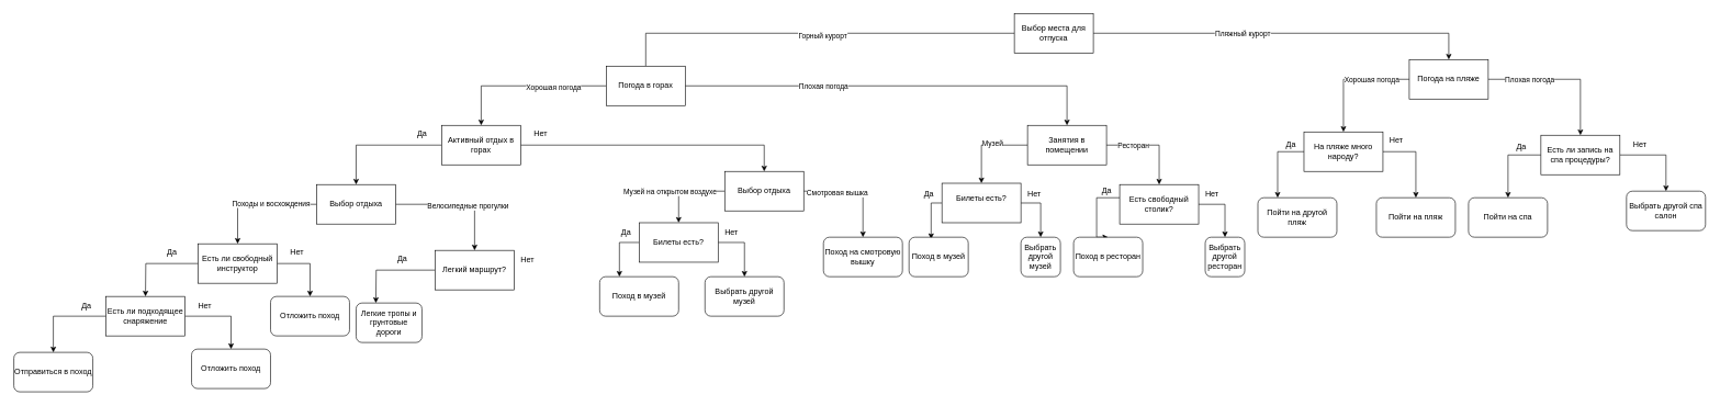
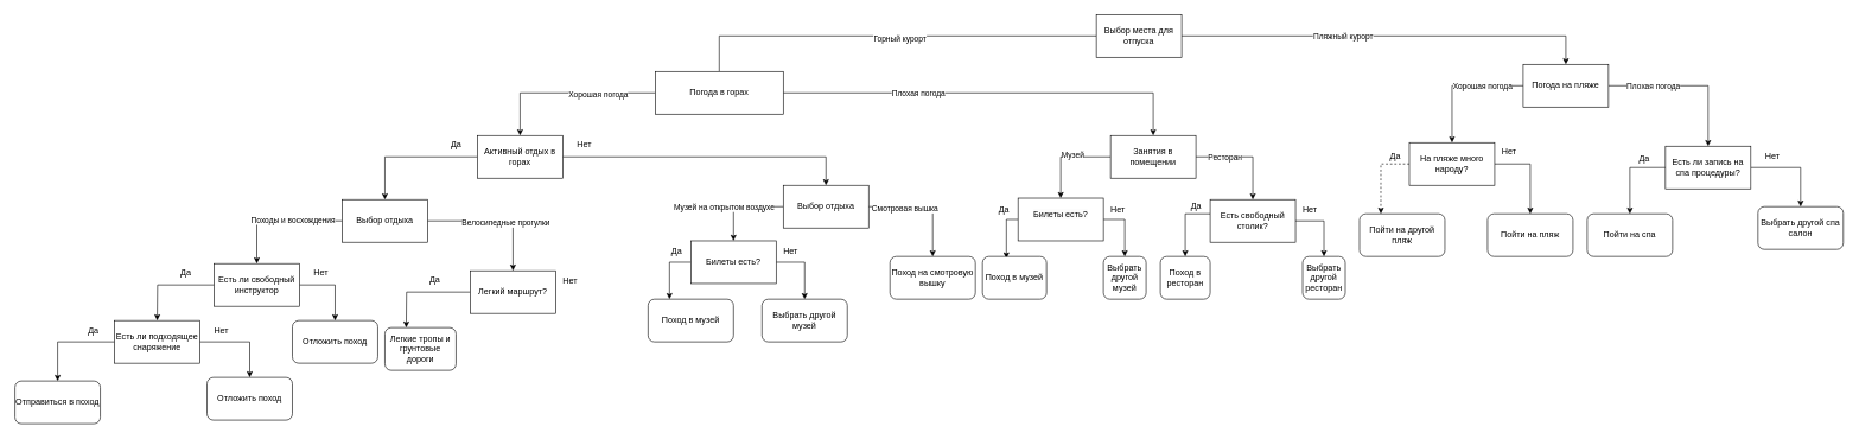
- <mxCell id="11" value="Погода в горах" style="rounded=0;whiteSpace=wrap;html=1;" vertex="1" parent="1"><mxGeometry x="920" y="100" width="120" height="60" as="geometry" /></mxCell>
+ <mxCell id="11" value="Погода в горах" style="rounded=0;whiteSpace=wrap;html=1;" vertex="1" parent="1"><mxGeometry x="920" y="100" width="180" height="60" as="geometry" /></mxCell>
- <mxCell id="77" style="edgeStyle=orthogonalEdgeStyle;rounded=0;orthogonalLoop=1;jettySize=auto;html=1;exitX=0;exitY=0.5;exitDx=0;exitDy=0;entryX=0.25;entryY=0;entryDx=0;entryDy=0;" edge="1" parent="1" source="79" target="83"><mxGeometry relative="1" as="geometry" /></mxCell>
+ <mxCell id="77" style="edgeStyle=orthogonalEdgeStyle;rounded=0;orthogonalLoop=1;jettySize=auto;html=1;exitX=0;exitY=0.5;exitDx=0;exitDy=0;entryX=0.25;entryY=0;entryDx=0;entryDy=0;dashed=1;" edge="1" parent="1" source="79" target="83"><mxGeometry relative="1" as="geometry" /></mxCell>
- <mxCell id="73" value="Поход в ресторан" style="rounded=1;whiteSpace=wrap;html=1;" vertex="1" parent="1"><mxGeometry x="1630" y="360" width="105" height="60" as="geometry" /></mxCell>
+ <mxCell id="73" value="Поход в ресторан" style="rounded=1;whiteSpace=wrap;html=1;" vertex="1" parent="1"><mxGeometry x="1630" y="360" width="70" height="60" as="geometry" /></mxCell>
